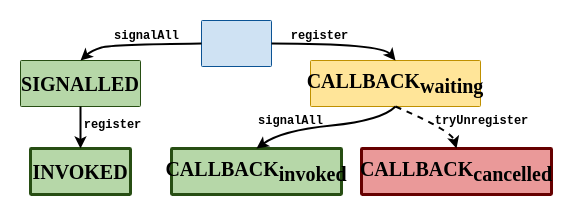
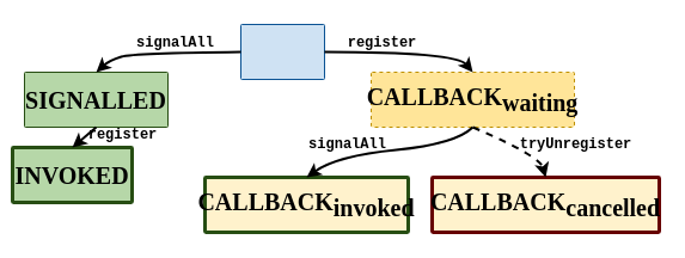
- <mxCell id="4" value="&lt;div style=&quot;font-size: 20px;&quot;&gt;&lt;font style=&quot;font-size: 20px;&quot; face=&quot;Inconsolata&quot;&gt;CALLBACK&lt;sub style=&quot;font-size: 20px;&quot;&gt;waiting&lt;/sub&gt;&lt;/font&gt;&lt;/div&gt;" style="rounded=1;whiteSpace=wrap;html=1;fontStyle=1;fontSize=20;fillColor=#ffe599;strokeColor=#BF9000;strokeWidth=1;perimeterSpacing=0;arcSize=2;" parent="1" vertex="1"><mxGeometry x="310" y="60" width="170" height="46" as="geometry" /></mxCell>
+ <mxCell id="4" value="&lt;div style=&quot;font-size: 20px;&quot;&gt;&lt;font style=&quot;font-size: 20px;&quot; face=&quot;Inconsolata&quot;&gt;CALLBACK&lt;sub style=&quot;font-size: 20px;&quot;&gt;waiting&lt;/sub&gt;&lt;/font&gt;&lt;/div&gt;" style="rounded=1;whiteSpace=wrap;html=1;fontStyle=1;fontSize=20;fillColor=#ffe599;strokeColor=#BF9000;strokeWidth=1;perimeterSpacing=0;arcSize=2;dashed=1;" parent="1" vertex="1"><mxGeometry x="310" y="60" width="170" height="46" as="geometry" /></mxCell>
- <mxCell id="3" value="&lt;font style=&quot;font-size: 20px;&quot; face=&quot;Inconsolata&quot;&gt;INVOKED&lt;/font&gt;" style="rounded=1;whiteSpace=wrap;html=1;fontStyle=1;fontSize=20;fillColor=#B6D7A8;strokeColor=#274E13;strokeWidth=3;arcSize=2;" parent="1" vertex="1"><mxGeometry x="30" y="148" width="100" height="46" as="geometry" /></mxCell>
+ <mxCell id="3" value="&lt;font style=&quot;font-size: 20px;&quot; face=&quot;Inconsolata&quot;&gt;INVOKED&lt;/font&gt;" style="rounded=1;whiteSpace=wrap;html=1;fontStyle=1;fontSize=20;fillColor=#B6D7A8;strokeColor=#274E13;strokeWidth=3;arcSize=2;" parent="1" vertex="1"><mxGeometry x="10" y="123" width="100" height="46" as="geometry" /></mxCell>
- <mxCell id="5" value="&lt;font style=&quot;font-size: 20px;&quot; face=&quot;Inconsolata&quot;&gt;CALLBACK&lt;sub style=&quot;font-size: 20px;&quot;&gt;invoked&lt;/sub&gt;&lt;/font&gt;" style="rounded=1;whiteSpace=wrap;html=1;fontStyle=1;fontSize=20;fillColor=#B6D7A8;strokeColor=#274E13;strokeWidth=3;arcSize=2;" parent="1" vertex="1"><mxGeometry x="171" y="148" width="170" height="46" as="geometry" /></mxCell>
+ <mxCell id="5" value="&lt;font style=&quot;font-size: 20px;&quot; face=&quot;Inconsolata&quot;&gt;CALLBACK&lt;sub style=&quot;font-size: 20px;&quot;&gt;invoked&lt;/sub&gt;&lt;/font&gt;" style="rounded=1;whiteSpace=wrap;html=1;fontStyle=1;fontSize=20;fillColor=#fff2cc;strokeColor=#274E13;strokeWidth=3;arcSize=2;" parent="1" vertex="1"><mxGeometry x="171" y="148" width="170" height="46" as="geometry" /></mxCell>
- <mxCell id="6" value="&lt;font style=&quot;font-size: 20px;&quot; face=&quot;Inconsolata&quot;&gt;CALLBACK&lt;sub style=&quot;font-size: 20px;&quot;&gt;cancelled&lt;/sub&gt;&lt;/font&gt;" style="rounded=1;whiteSpace=wrap;html=1;fontStyle=1;fontSize=20;fillColor=#EA9999;strokeColor=#660000;strokeWidth=3;arcSize=2;" parent="1" vertex="1"><mxGeometry x="361" y="148" width="190" height="46" as="geometry" /></mxCell>
+ <mxCell id="6" value="&lt;font style=&quot;font-size: 20px;&quot; face=&quot;Inconsolata&quot;&gt;CALLBACK&lt;sub style=&quot;font-size: 20px;&quot;&gt;cancelled&lt;/sub&gt;&lt;/font&gt;" style="rounded=1;whiteSpace=wrap;html=1;fontStyle=1;fontSize=20;fillColor=#fff2cc;strokeColor=#660000;strokeWidth=3;arcSize=2;" parent="1" vertex="1"><mxGeometry x="361" y="148" width="190" height="46" as="geometry" /></mxCell>
